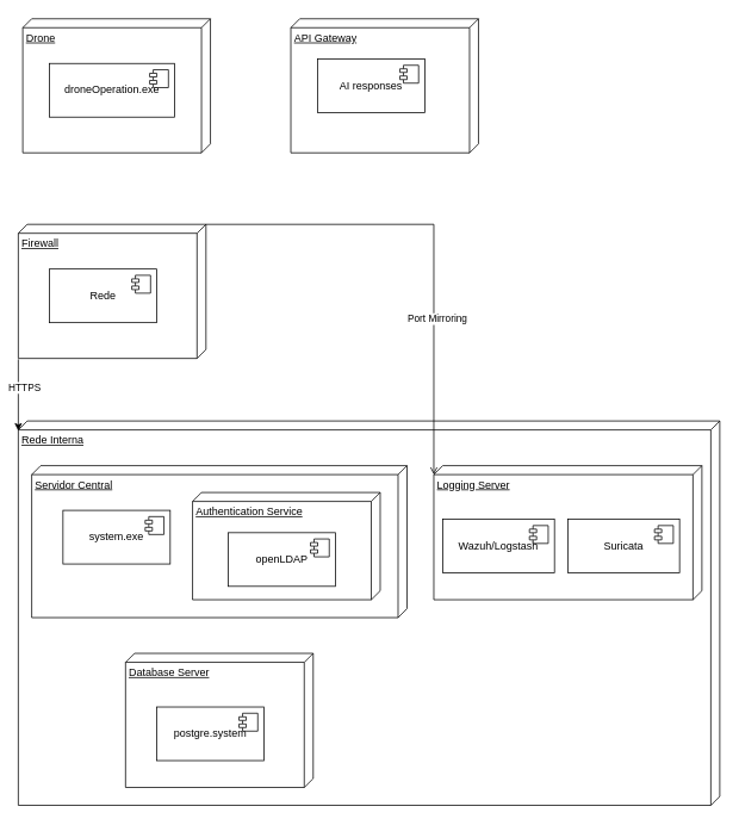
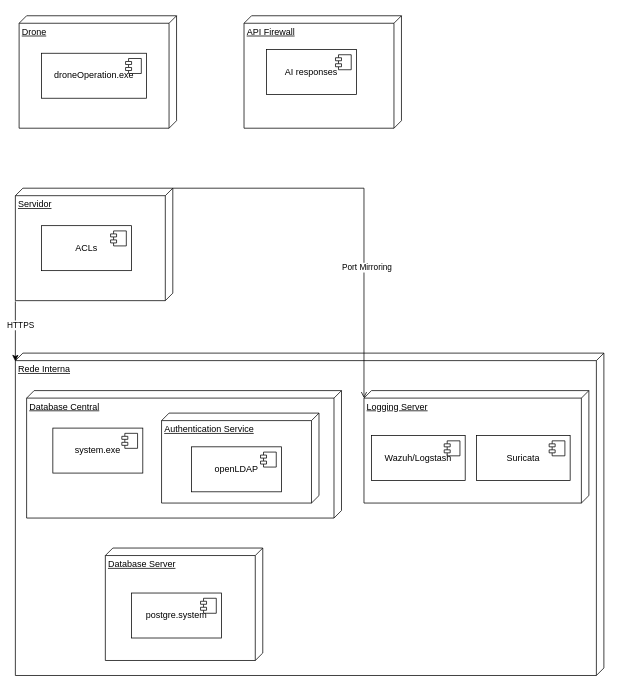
- <mxCell id="5" value="API Gateway" style="verticalAlign=top;align=left;spacingTop=8;spacingLeft=2;spacingRight=12;shape=cube;size=10;direction=south;fontStyle=4;html=1;whiteSpace=wrap;" parent="1" vertex="1"><mxGeometry x="325" y="20" width="210" height="150" as="geometry" /></mxCell>
+ <mxCell id="5" value="API Firewall" style="verticalAlign=top;align=left;spacingTop=8;spacingLeft=2;spacingRight=12;shape=cube;size=10;direction=south;fontStyle=4;html=1;whiteSpace=wrap;" parent="1" vertex="1"><mxGeometry x="325" y="20" width="210" height="150" as="geometry" /></mxCell>
- <mxCell id="8" value="Firewall" style="verticalAlign=top;align=left;spacingTop=8;spacingLeft=2;spacingRight=12;shape=cube;size=10;direction=south;fontStyle=4;html=1;whiteSpace=wrap;" vertex="1" parent="1"><mxGeometry x="20" y="250" width="210" height="150" as="geometry" /></mxCell>
+ <mxCell id="8" value="Servidor" style="verticalAlign=top;align=left;spacingTop=8;spacingLeft=2;spacingRight=12;shape=cube;size=10;direction=south;fontStyle=4;html=1;whiteSpace=wrap;" vertex="1" parent="1"><mxGeometry x="20" y="250" width="210" height="150" as="geometry" /></mxCell>
- <mxCell id="9" value="Rede" style="html=1;dropTarget=0;whiteSpace=wrap;" vertex="1" parent="1"><mxGeometry x="55" y="300" width="120" height="60" as="geometry" /></mxCell>
+ <mxCell id="9" value="ACLs" style="html=1;dropTarget=0;whiteSpace=wrap;" vertex="1" parent="1"><mxGeometry x="55" y="300" width="120" height="60" as="geometry" /></mxCell>
- <mxCell id="14" value="Servidor Central" style="verticalAlign=top;align=left;spacingTop=8;spacingLeft=2;spacingRight=12;shape=cube;size=10;direction=south;fontStyle=4;html=1;whiteSpace=wrap;" vertex="1" parent="1"><mxGeometry x="35" y="520" width="420" height="170" as="geometry" /></mxCell>
+ <mxCell id="14" value="Database Central" style="verticalAlign=top;align=left;spacingTop=8;spacingLeft=2;spacingRight=12;shape=cube;size=10;direction=south;fontStyle=4;html=1;whiteSpace=wrap;" vertex="1" parent="1"><mxGeometry x="35" y="520" width="420" height="170" as="geometry" /></mxCell>
